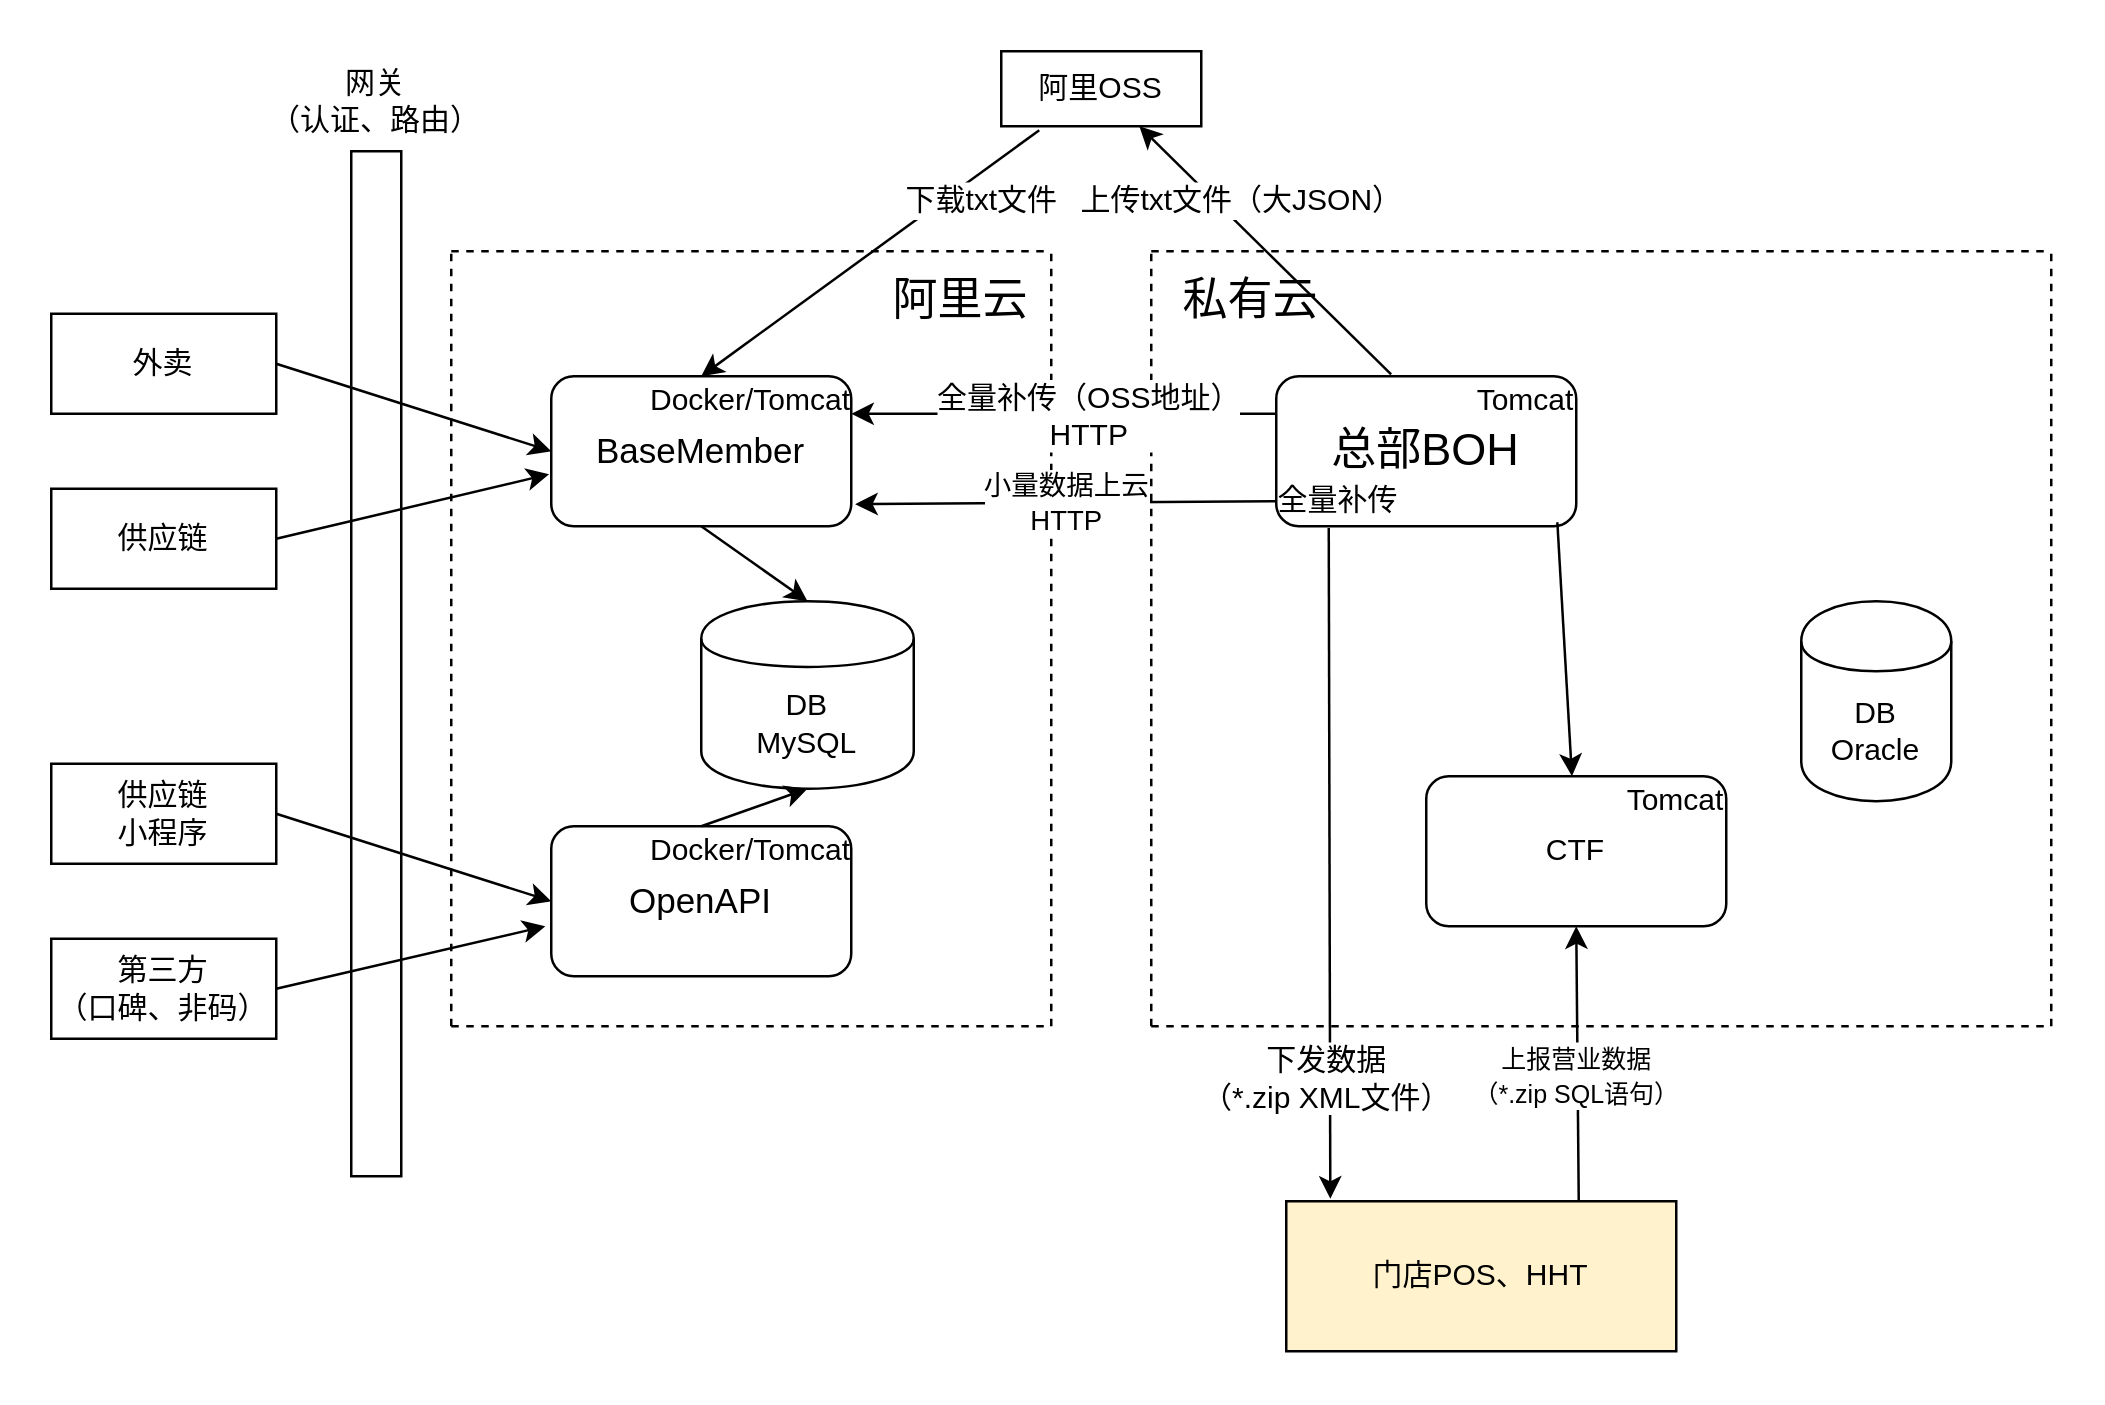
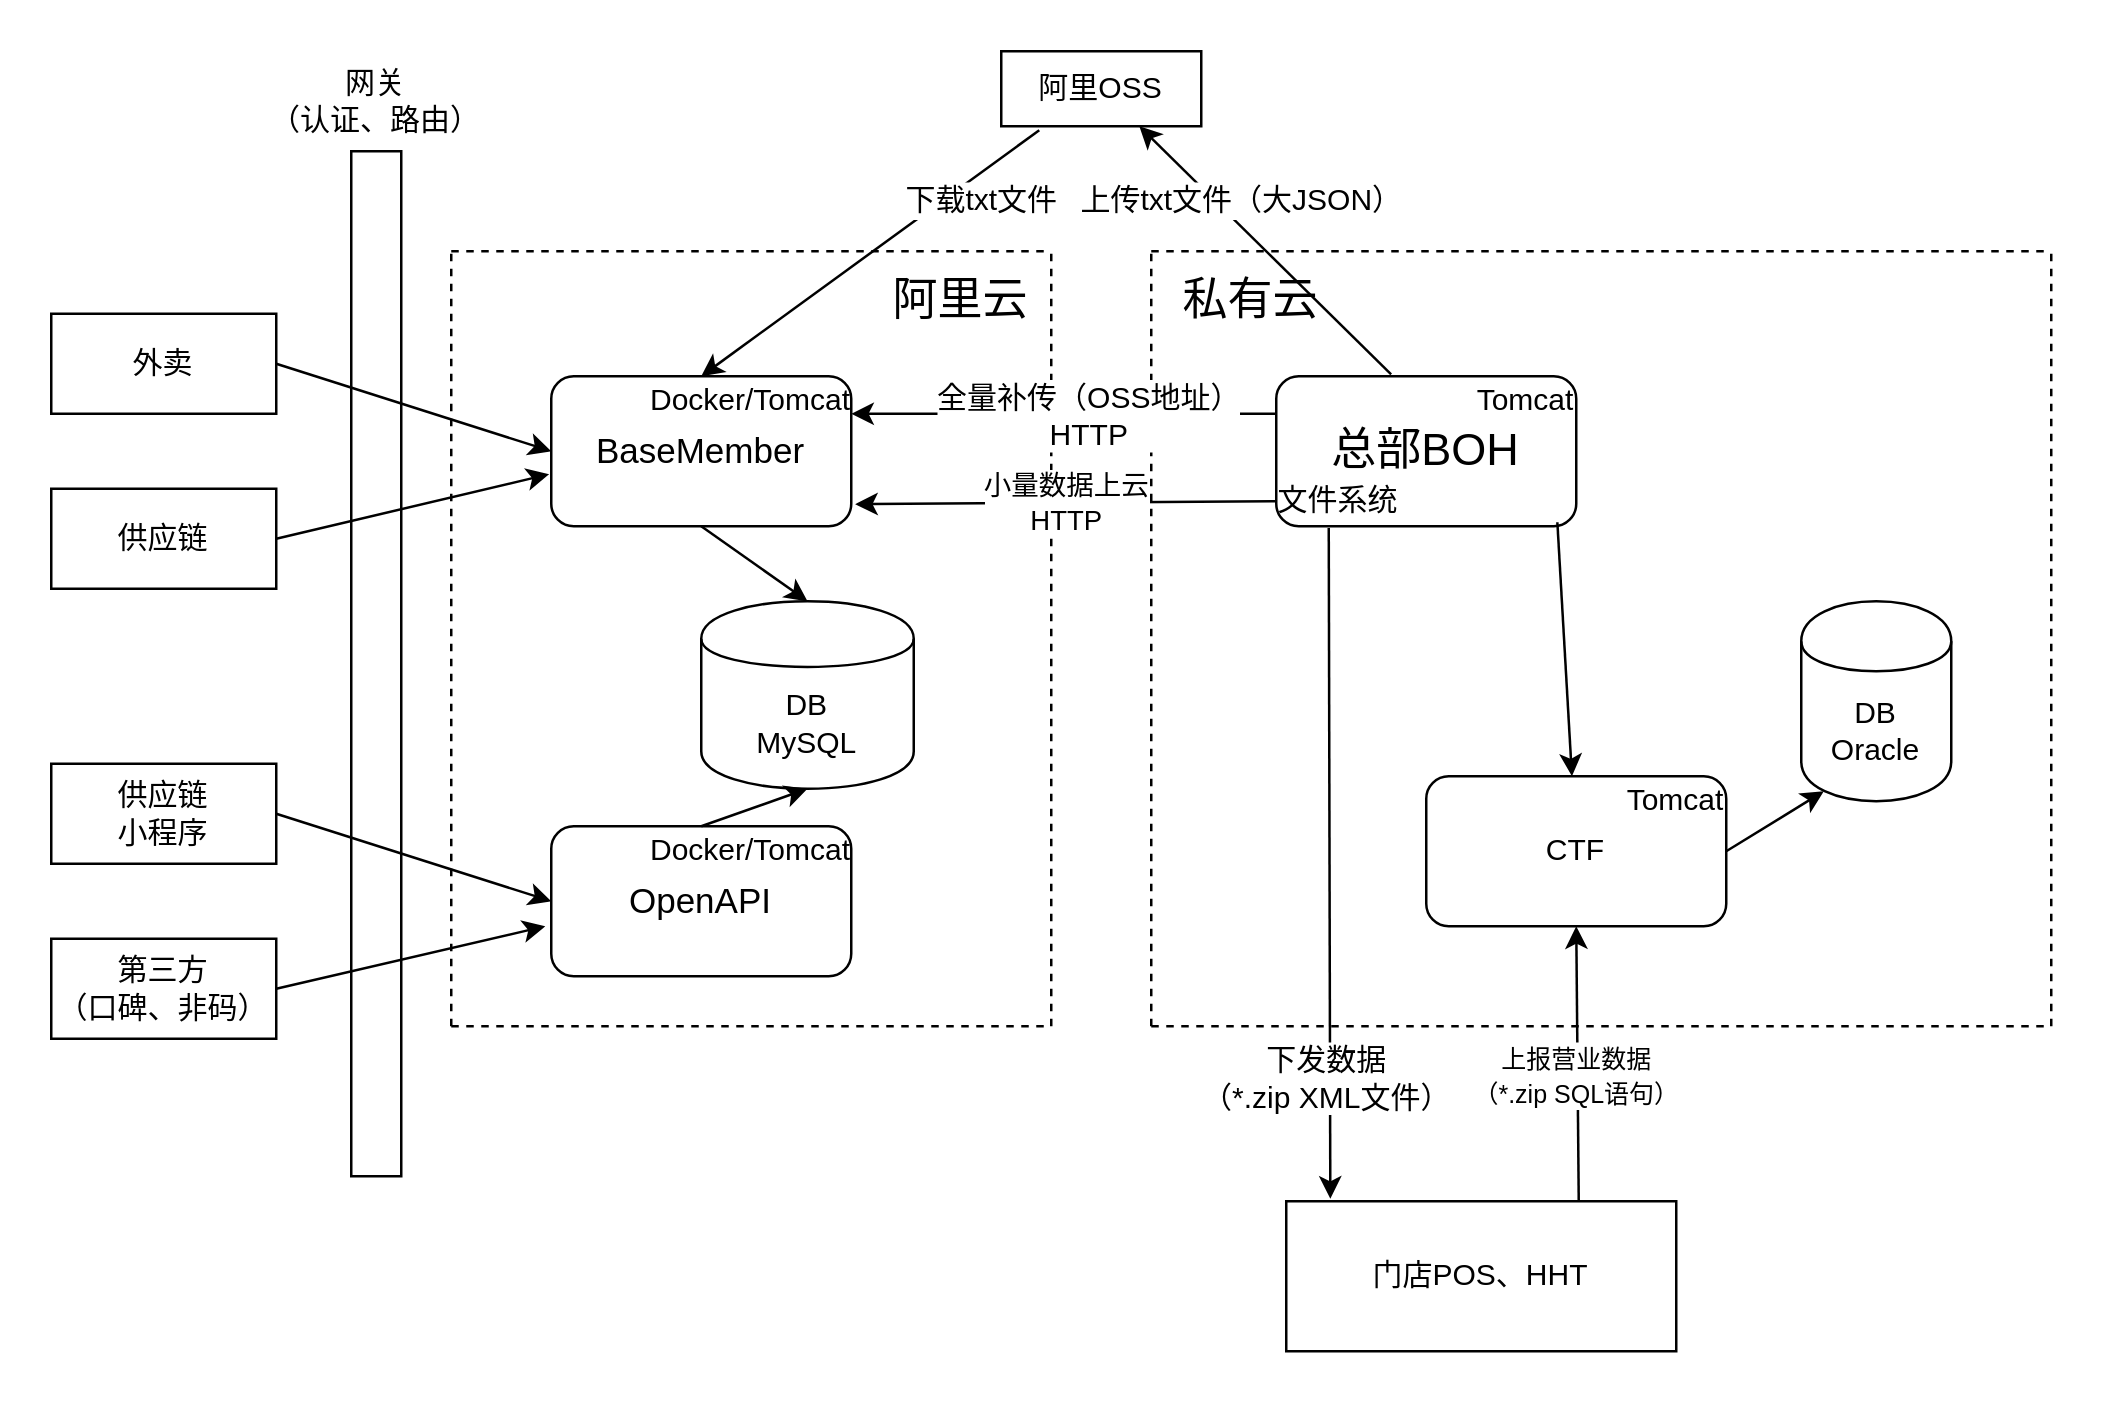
- <mxCell id="6" value="全量补传" style="text;html=1;strokeColor=none;fillColor=none;align=center;verticalAlign=middle;whiteSpace=wrap;rounded=0;" parent="1" vertex="1"><mxGeometry x="510" y="190" width="50" height="20" as="geometry" /></mxCell>
+ <mxCell id="6" value="文件系统" style="text;html=1;strokeColor=none;fillColor=none;align=center;verticalAlign=middle;whiteSpace=wrap;rounded=0;" parent="1" vertex="1"><mxGeometry x="510" y="190" width="50" height="20" as="geometry" /></mxCell>
+ <mxCell id="10" value="" style="endArrow=classic;html=1;entryX=0.15;entryY=0.95;entryDx=0;entryDy=0;entryPerimeter=0;exitX=1;exitY=0.5;exitDx=0;exitDy=0;" parent="1" source="8" target="2" edge="1"><mxGeometry width="50" height="50" relative="1" as="geometry"><mxPoint x="500" y="330" as="sourcePoint" /><mxPoint x="550" y="280" as="targetPoint" /></mxGeometry></mxCell>
- <mxCell id="11" value="门店POS、HHT" style="rounded=0;whiteSpace=wrap;html=1;fillColor=#fff2cc;" parent="1" vertex="1"><mxGeometry x="514" y="480" width="156" height="60" as="geometry" /></mxCell>
+ <mxCell id="11" value="门店POS、HHT" style="rounded=0;whiteSpace=wrap;html=1;" parent="1" vertex="1"><mxGeometry x="514" y="480" width="156" height="60" as="geometry" /></mxCell>
